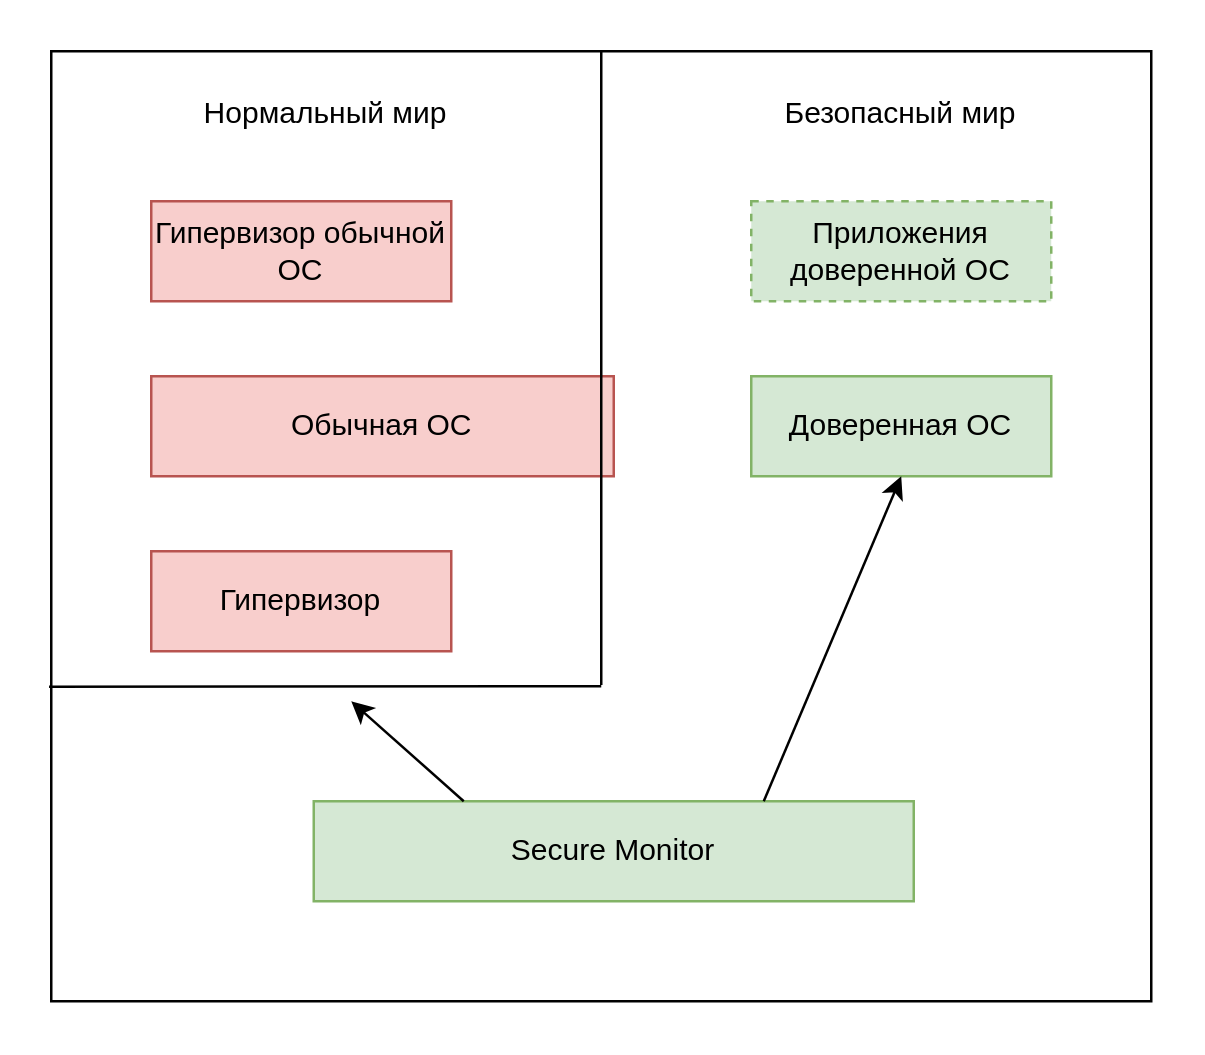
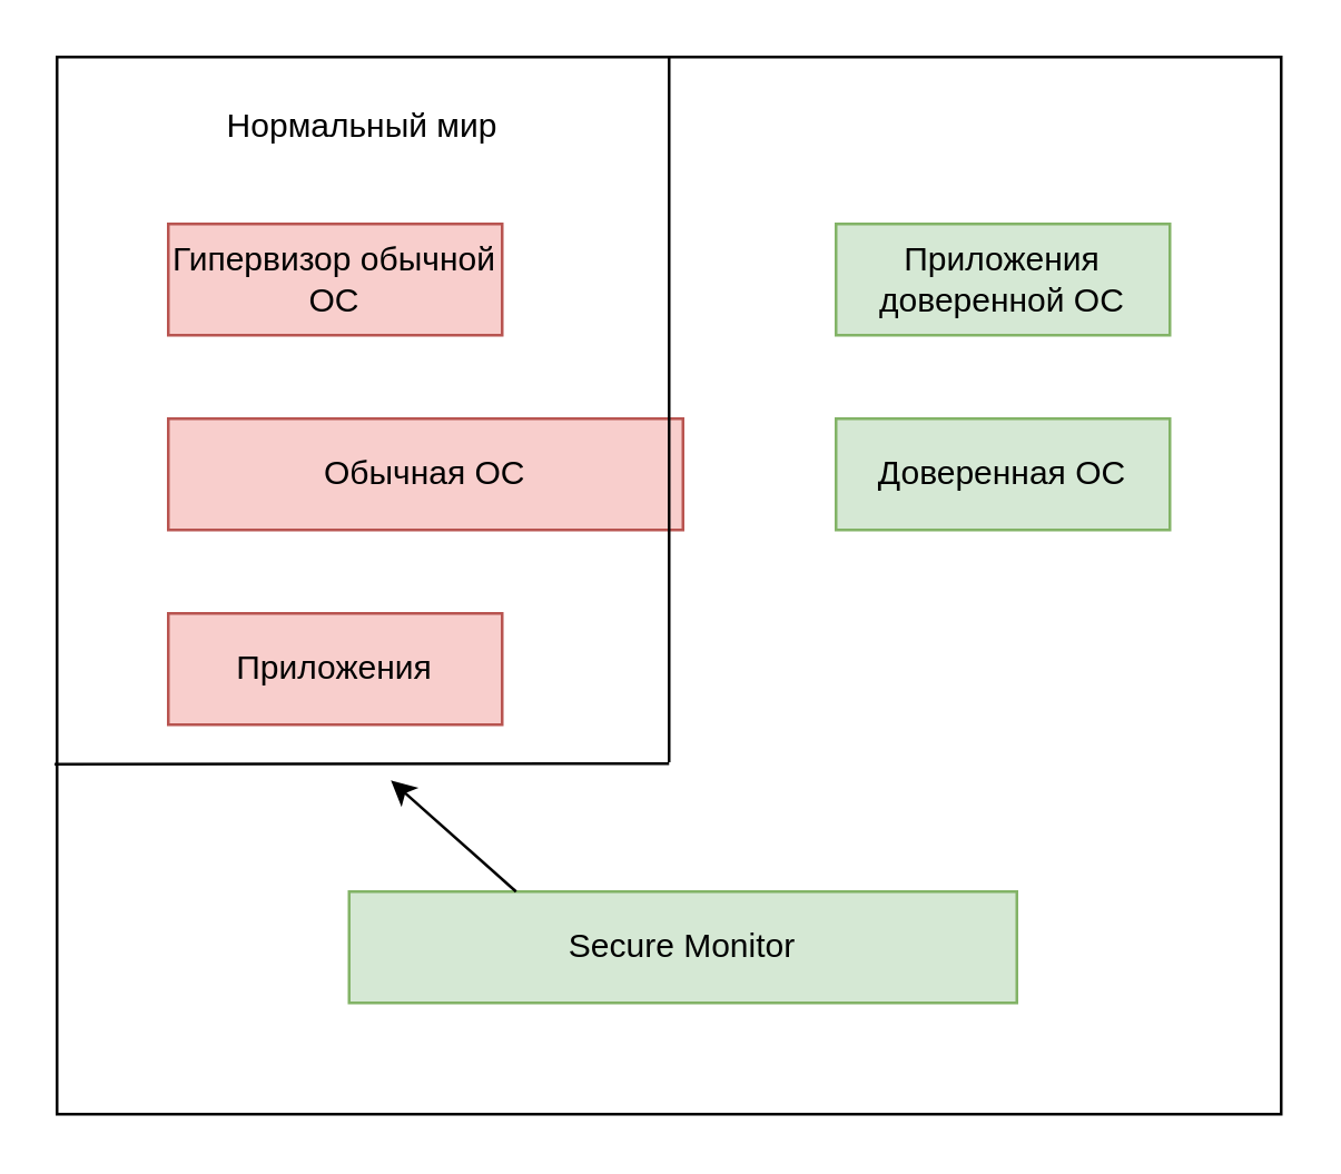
- <mxCell id="12" value="Безопасный мир" style="text;html=1;strokeColor=none;fillColor=none;align=center;verticalAlign=middle;whiteSpace=wrap;rounded=0;" parent="1" vertex="1"><mxGeometry x="310" y="30" width="100" height="30" as="geometry" /></mxCell>
- <mxCell id="8" value="Приложения доверенной ОС" style="rounded=0;whiteSpace=wrap;html=1;fillColor=#d5e8d4;strokeColor=#82b366;dashed=1;" parent="1" vertex="1"><mxGeometry x="300" width="120" height="40" as="geometry" y="80" /></mxCell>
+ <mxCell id="8" value="Приложения доверенной ОС" style="rounded=0;whiteSpace=wrap;html=1;fillColor=#d5e8d4;strokeColor=#82b366;" parent="1" vertex="1"><mxGeometry x="300" width="120" height="40" as="geometry" y="80" /></mxCell>
- <mxCell id="5" value="Гипервизор" style="rounded=0;whiteSpace=wrap;html=1;fillColor=#f8cecc;strokeColor=#b85450;" parent="1" vertex="1"><mxGeometry x="60" y="220" width="120" height="40" as="geometry" /></mxCell>
+ <mxCell id="5" value="Приложения" style="rounded=0;whiteSpace=wrap;html=1;fillColor=#f8cecc;strokeColor=#b85450;" parent="1" vertex="1"><mxGeometry x="60" y="220" width="120" height="40" as="geometry" /></mxCell>
- <mxCell id="14" value="" style="endArrow=classic;html=1;rounded=0;exitX=0.75;exitY=0;exitDx=0;exitDy=0;entryX=0.5;entryY=1;entryDx=0;entryDy=0;" parent="1" source="6" target="7" edge="1"><mxGeometry width="50" height="50" relative="1" as="geometry"><mxPoint x="340" y="260" as="sourcePoint" /><mxPoint x="390" y="210" as="targetPoint" /></mxGeometry></mxCell>
